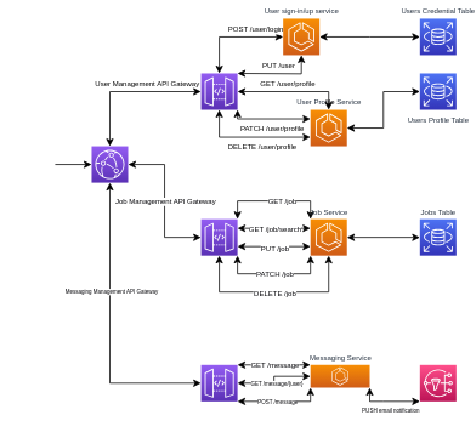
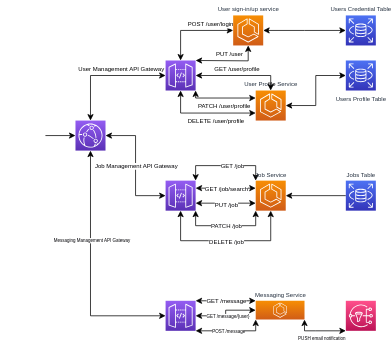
- <mxCell id="39" style="edgeStyle=orthogonalEdgeStyle;rounded=0;jumpSize=2;orthogonalLoop=1;jettySize=auto;html=1;exitX=1;exitY=0.5;exitDx=0;exitDy=0;exitPerimeter=0;entryX=0;entryY=0.5;entryDx=0;entryDy=0;entryPerimeter=0;fontSize=8;fontColor=#000005;startArrow=classic;startFill=1;endArrow=classic;endFill=1;strokeWidth=1;" edge="1" parent="1" source="40" target="41"><mxGeometry relative="1" as="geometry" /></mxCell>
+ <mxCell id="39" style="edgeStyle=orthogonalEdgeStyle;rounded=0;jumpSize=2;orthogonalLoop=1;jettySize=auto;html=1;exitX=1;exitY=0.5;exitDx=0;exitDy=0;exitPerimeter=0;entryX=0;entryY=0.5;entryDx=0;entryDy=0;entryPerimeter=0;fontSize=8;fontColor=#000005;startArrow=classic;startFill=1;endArrow=none;endFill=1;strokeWidth=1;" edge="1" parent="1" source="40" target="41"><mxGeometry relative="1" as="geometry" /></mxCell>
